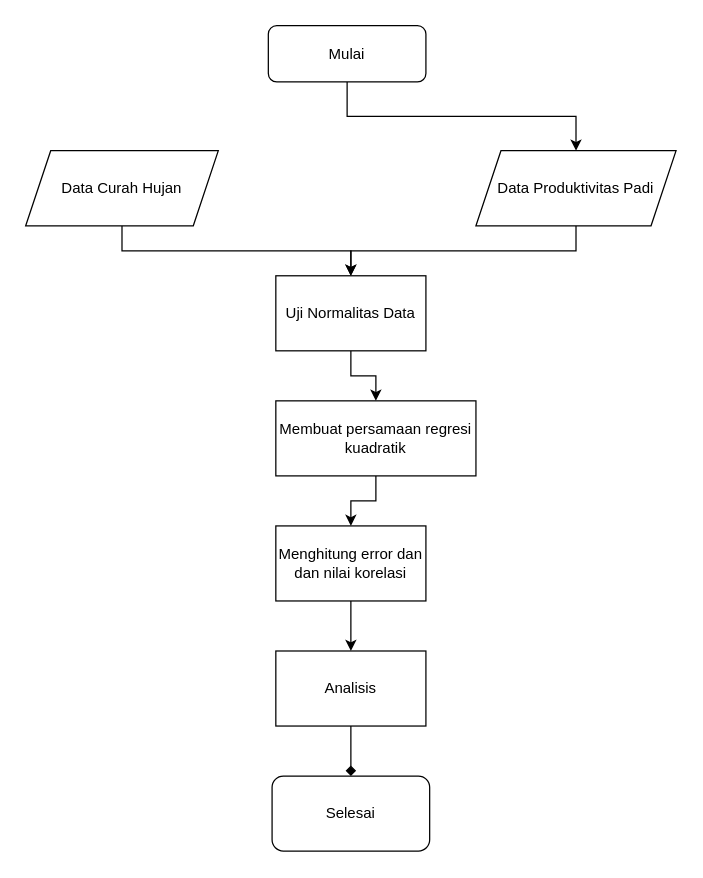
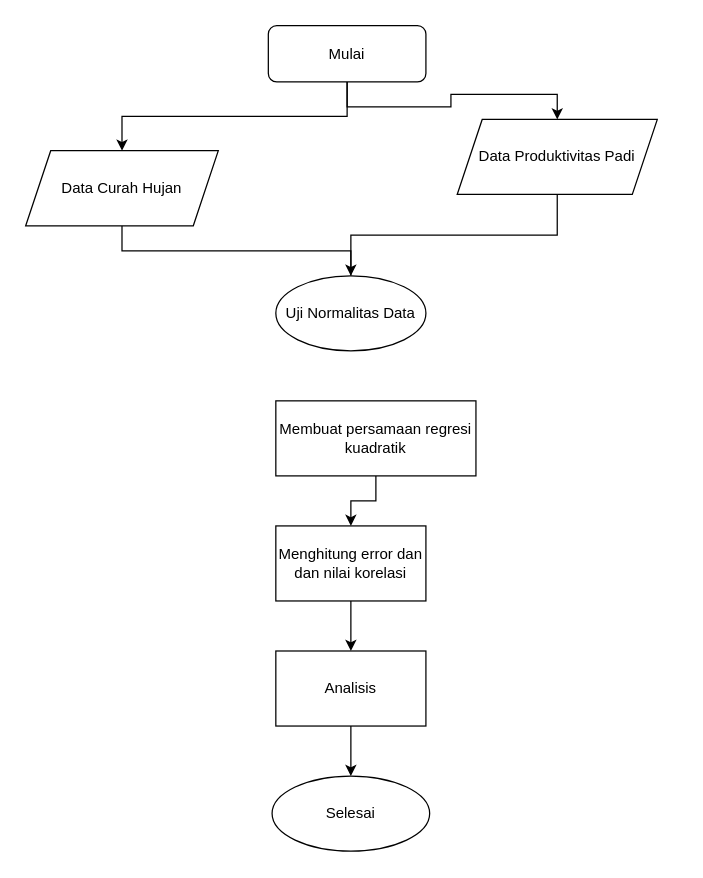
+ <mxCell id="3" style="edgeStyle=orthogonalEdgeStyle;rounded=0;orthogonalLoop=1;jettySize=auto;html=1;exitX=0.5;exitY=1;exitDx=0;exitDy=0;entryX=0.5;entryY=0;entryDx=0;entryDy=0;" edge="1" parent="1" source="4" target="6"><mxGeometry relative="1" as="geometry" /></mxCell>
- <mxCell id="8" value="Data Produktivitas Padi" style="shape=parallelogram;perimeter=parallelogramPerimeter;whiteSpace=wrap;html=1;fixedSize=1;" vertex="1" parent="1"><mxGeometry x="380" y="120" width="160" height="60" as="geometry" /></mxCell>
+ <mxCell id="8" value="Data Produktivitas Padi" style="shape=parallelogram;perimeter=parallelogramPerimeter;whiteSpace=wrap;html=1;fixedSize=1;" vertex="1" parent="1"><mxGeometry x="365" y="95" width="160" height="60" as="geometry" /></mxCell>
- <mxCell id="5" style="edgeStyle=orthogonalEdgeStyle;rounded=0;orthogonalLoop=1;jettySize=auto;html=1;exitX=0.5;exitY=1;exitDx=0;exitDy=0;entryX=0.5;entryY=0;entryDx=0;entryDy=0;" edge="1" parent="1" source="6" target="10"><mxGeometry relative="1" as="geometry" /></mxCell>
+ <mxCell id="5" style="edgeStyle=orthogonalEdgeStyle;rounded=0;orthogonalLoop=1;jettySize=auto;html=1;exitX=0.5;exitY=1;exitDx=0;exitDy=0;entryX=0.5;entryY=0;entryDx=0;entryDy=0;endArrow=none;" edge="1" parent="1" source="6" target="10"><mxGeometry relative="1" as="geometry" /></mxCell>
- <mxCell id="10" value="Uji Normalitas Data" style="rounded=0;whiteSpace=wrap;html=1;" vertex="1" parent="1"><mxGeometry x="220" y="220" width="120" height="60" as="geometry" /></mxCell>
+ <mxCell id="10" value="Uji Normalitas Data" style="ellipse;whiteSpace=wrap;html=1;" vertex="1" parent="1"><mxGeometry x="220" y="220" width="120" height="60" as="geometry" /></mxCell>
- <mxCell id="9" style="edgeStyle=orthogonalEdgeStyle;rounded=0;orthogonalLoop=1;jettySize=auto;html=1;exitX=0.5;exitY=1;exitDx=0;exitDy=0;entryX=0.5;entryY=0;entryDx=0;entryDy=0;" edge="1" parent="1" source="10" target="12"><mxGeometry relative="1" as="geometry" /></mxCell>
- <mxCell id="15" style="edgeStyle=orthogonalEdgeStyle;rounded=0;orthogonalLoop=1;jettySize=auto;html=1;exitX=0.5;exitY=1;exitDx=0;exitDy=0;endArrow=diamond;" edge="1" parent="1" source="16" target="17"><mxGeometry relative="1" as="geometry" /></mxCell>
+ <mxCell id="15" style="edgeStyle=orthogonalEdgeStyle;rounded=0;orthogonalLoop=1;jettySize=auto;html=1;exitX=0.5;exitY=1;exitDx=0;exitDy=0;" edge="1" parent="1" source="16" target="17"><mxGeometry relative="1" as="geometry" /></mxCell>
- <mxCell id="17" value="Selesai" style="rounded=1;whiteSpace=wrap;html=1;" vertex="1" parent="1"><mxGeometry x="217" y="620" width="126" height="60" as="geometry" /></mxCell>
+ <mxCell id="17" value="Selesai" style="ellipse;whiteSpace=wrap;html=1;" vertex="1" parent="1"><mxGeometry x="217" y="620" width="126" height="60" as="geometry" /></mxCell>
